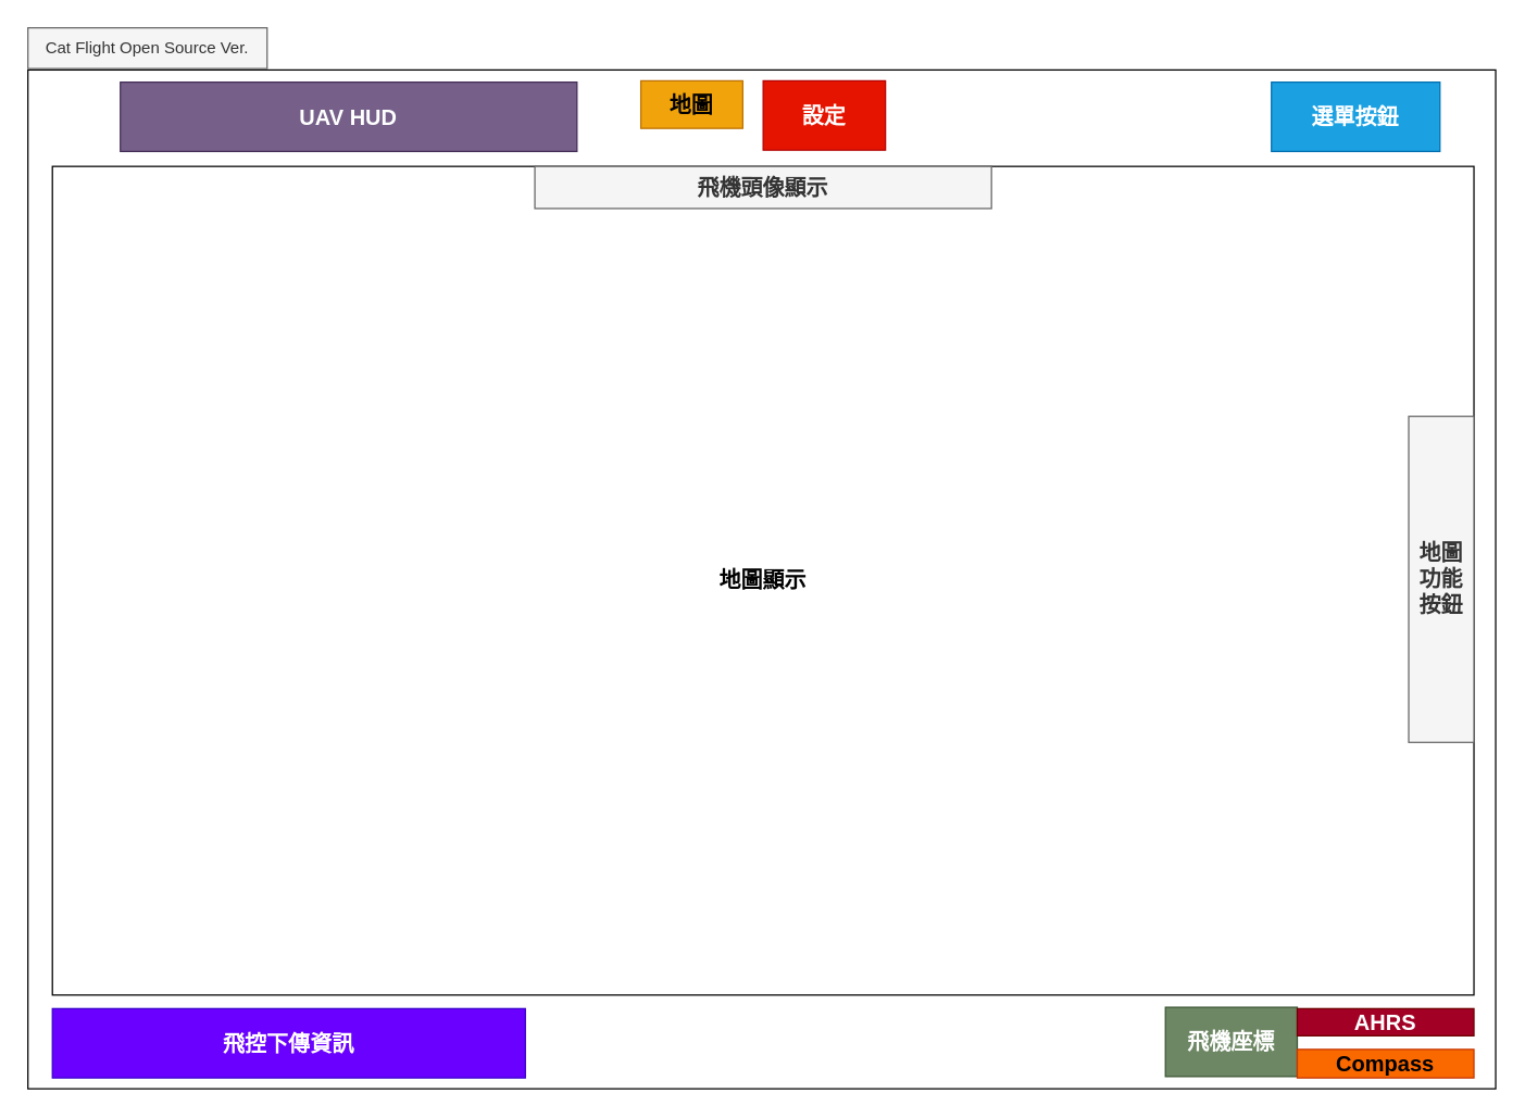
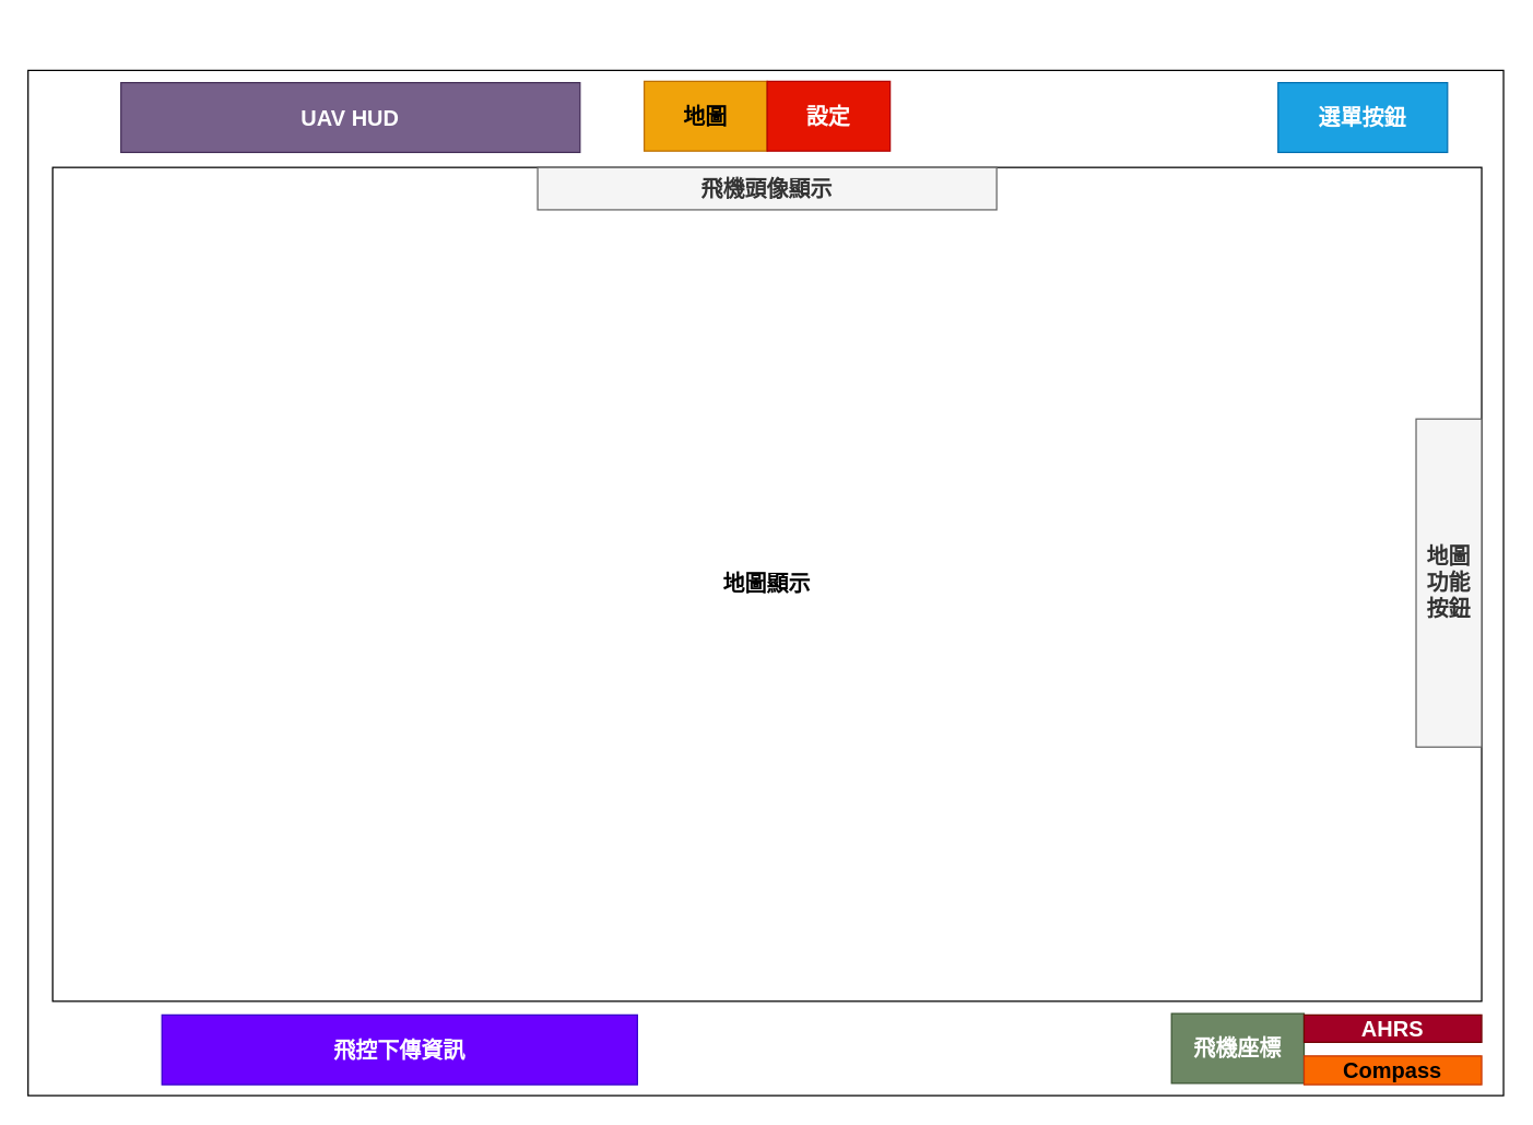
- <mxCell id="14" value="Cat Flight Open Source Ver." style="text;html=1;align=center;verticalAlign=middle;whiteSpace=wrap;rounded=0;fillColor=#f5f5f5;fontColor=#333333;strokeColor=#666666;" parent="1" vertex="1"><mxGeometry x="20" y="20" width="176" height="30" as="geometry" /></mxCell>
- <mxCell id="8" value="地圖" style="text;html=1;strokeColor=#BD7000;fillColor=#f0a30a;align=center;verticalAlign=middle;whiteSpace=wrap;rounded=0;fontColor=#000000;fontSize=16;fontStyle=1" parent="1" vertex="1"><mxGeometry x="471" y="59" width="75" height="35" as="geometry" /></mxCell>
+ <mxCell id="8" value="地圖" style="text;html=1;strokeColor=#BD7000;fillColor=#f0a30a;align=center;verticalAlign=middle;whiteSpace=wrap;rounded=0;fontColor=#000000;fontSize=16;fontStyle=1" parent="1" vertex="1"><mxGeometry x="471" y="59" width="90" height="51" as="geometry" /></mxCell>
- <mxCell id="6" value="飛控下傳資訊" style="text;html=1;strokeColor=#3700CC;fillColor=#6a00ff;align=center;verticalAlign=middle;whiteSpace=wrap;rounded=0;fontSize=16;fontStyle=1;fontColor=#ffffff;" parent="1" vertex="1"><mxGeometry x="38" y="742" width="348" height="51" as="geometry" /></mxCell>
+ <mxCell id="6" value="飛控下傳資訊" style="text;html=1;strokeColor=#3700CC;fillColor=#6a00ff;align=center;verticalAlign=middle;whiteSpace=wrap;rounded=0;fontSize=16;fontStyle=1;fontColor=#ffffff;" parent="1" vertex="1"><mxGeometry x="118" y="742" width="348" height="51" as="geometry" /></mxCell>
